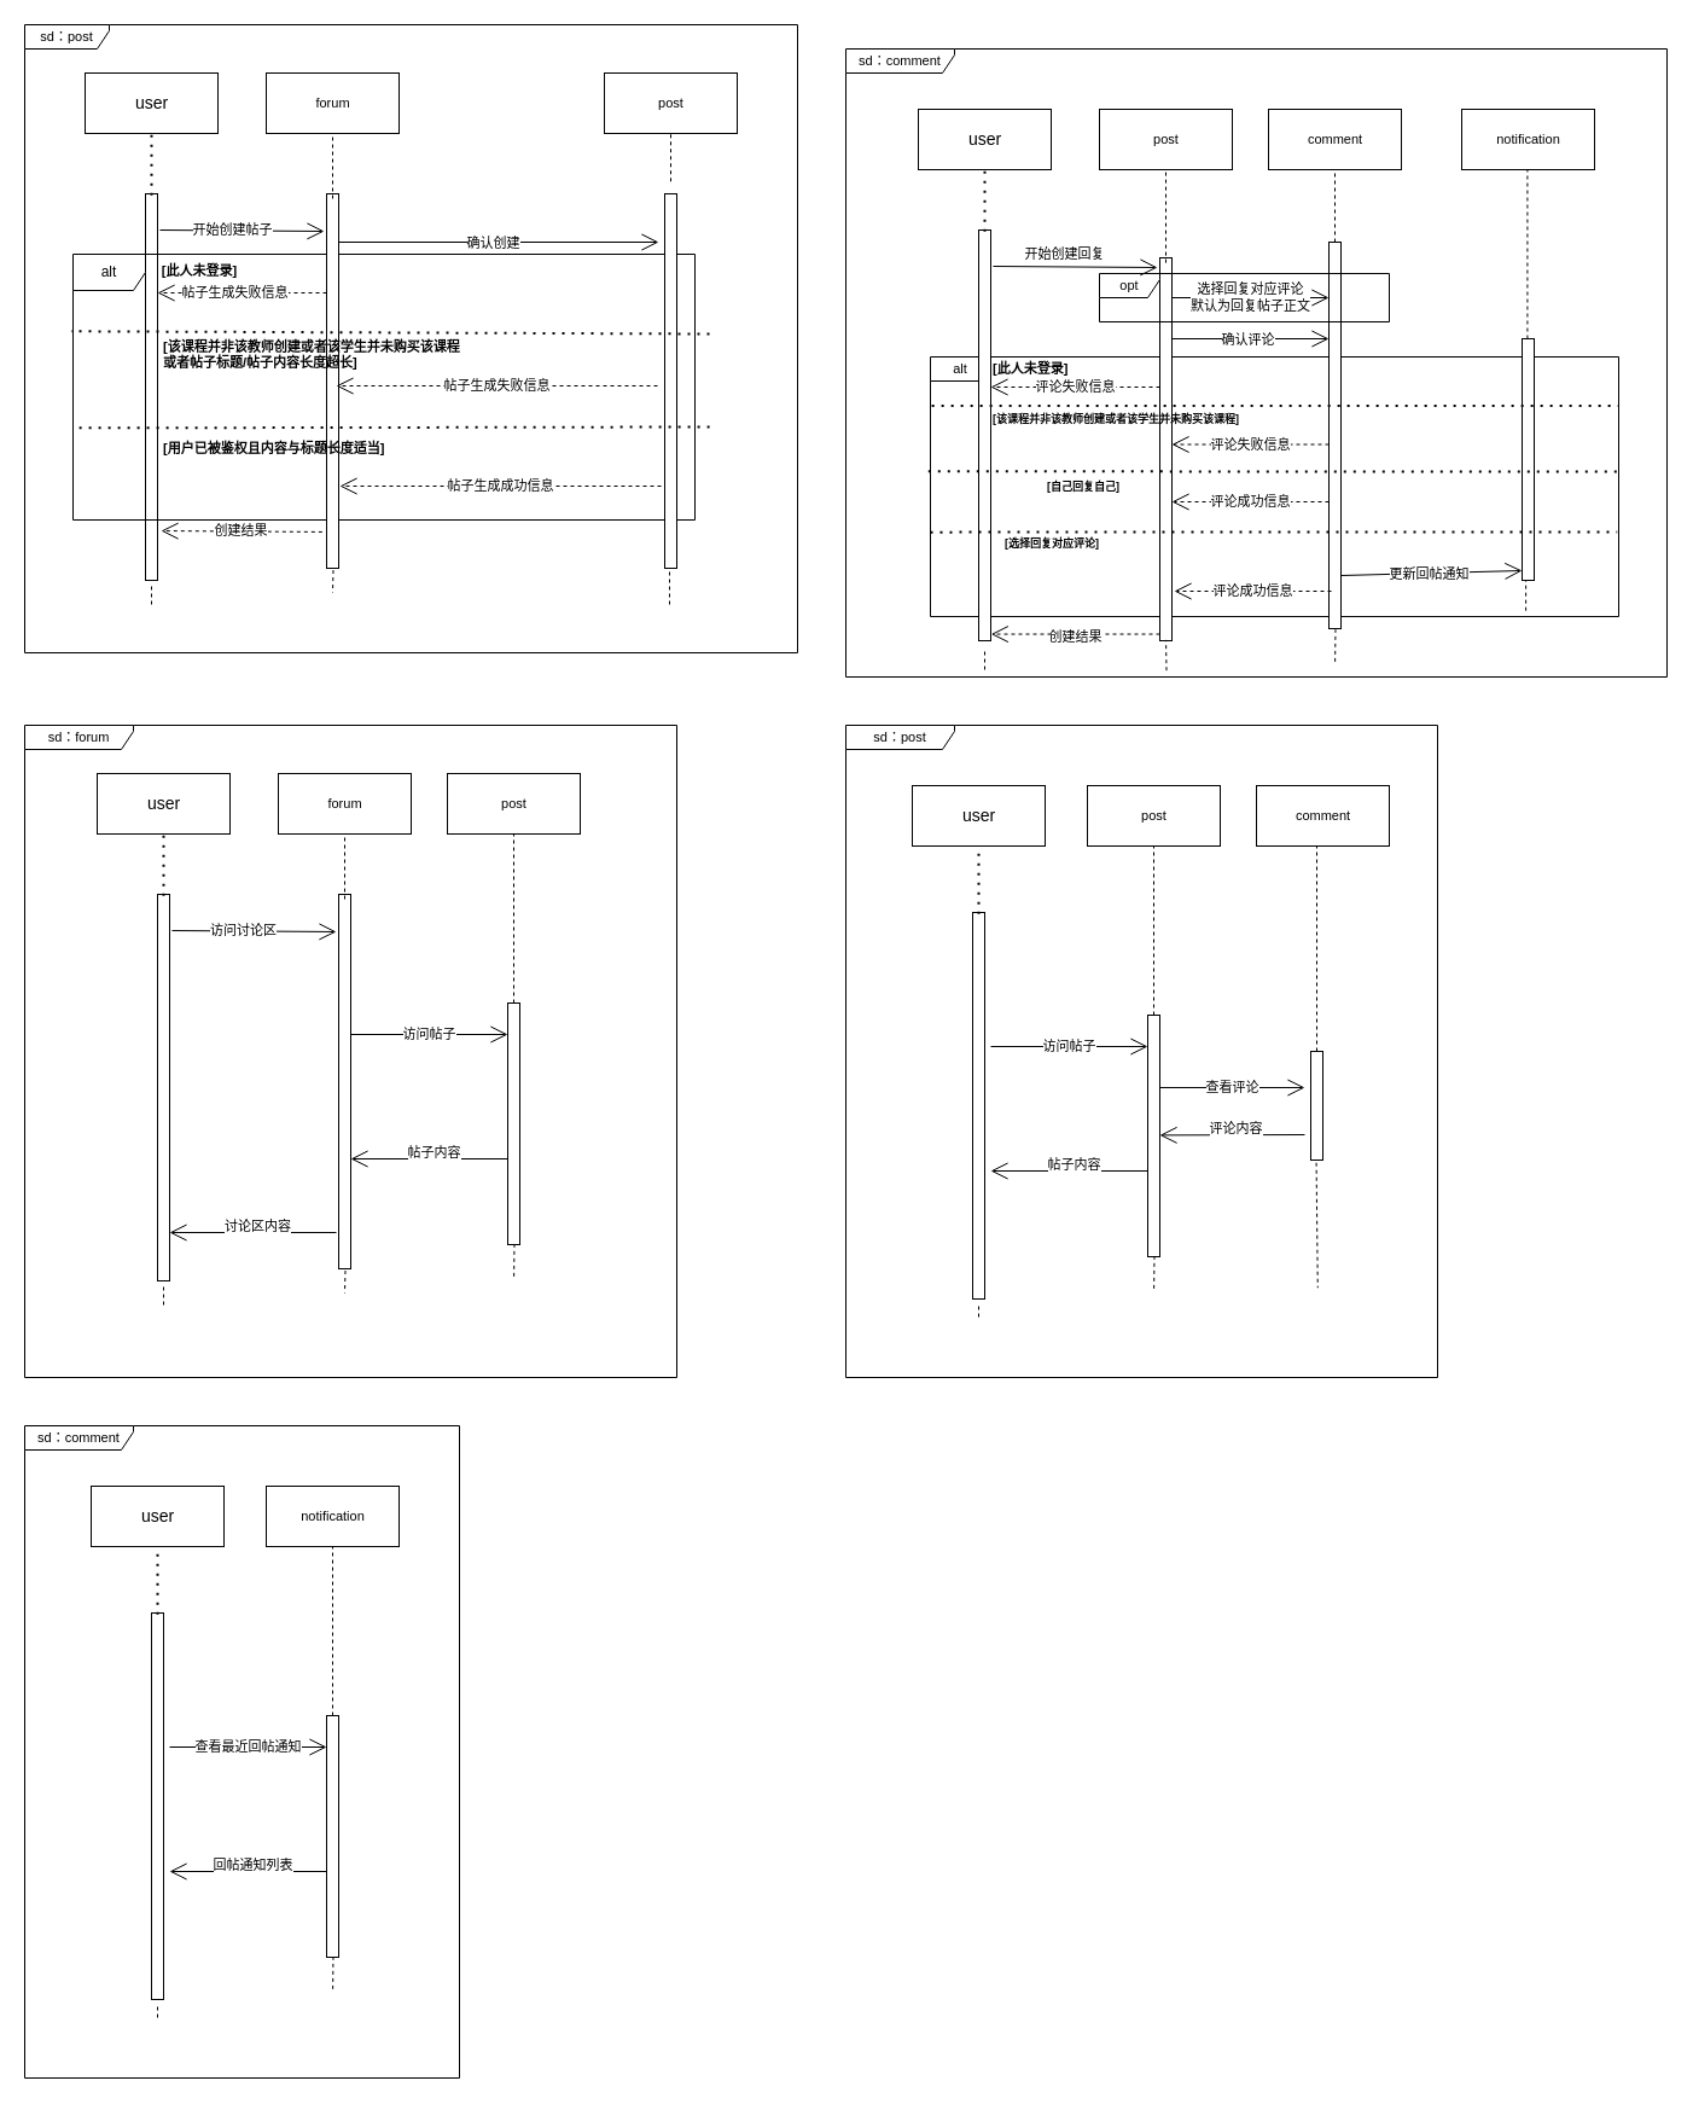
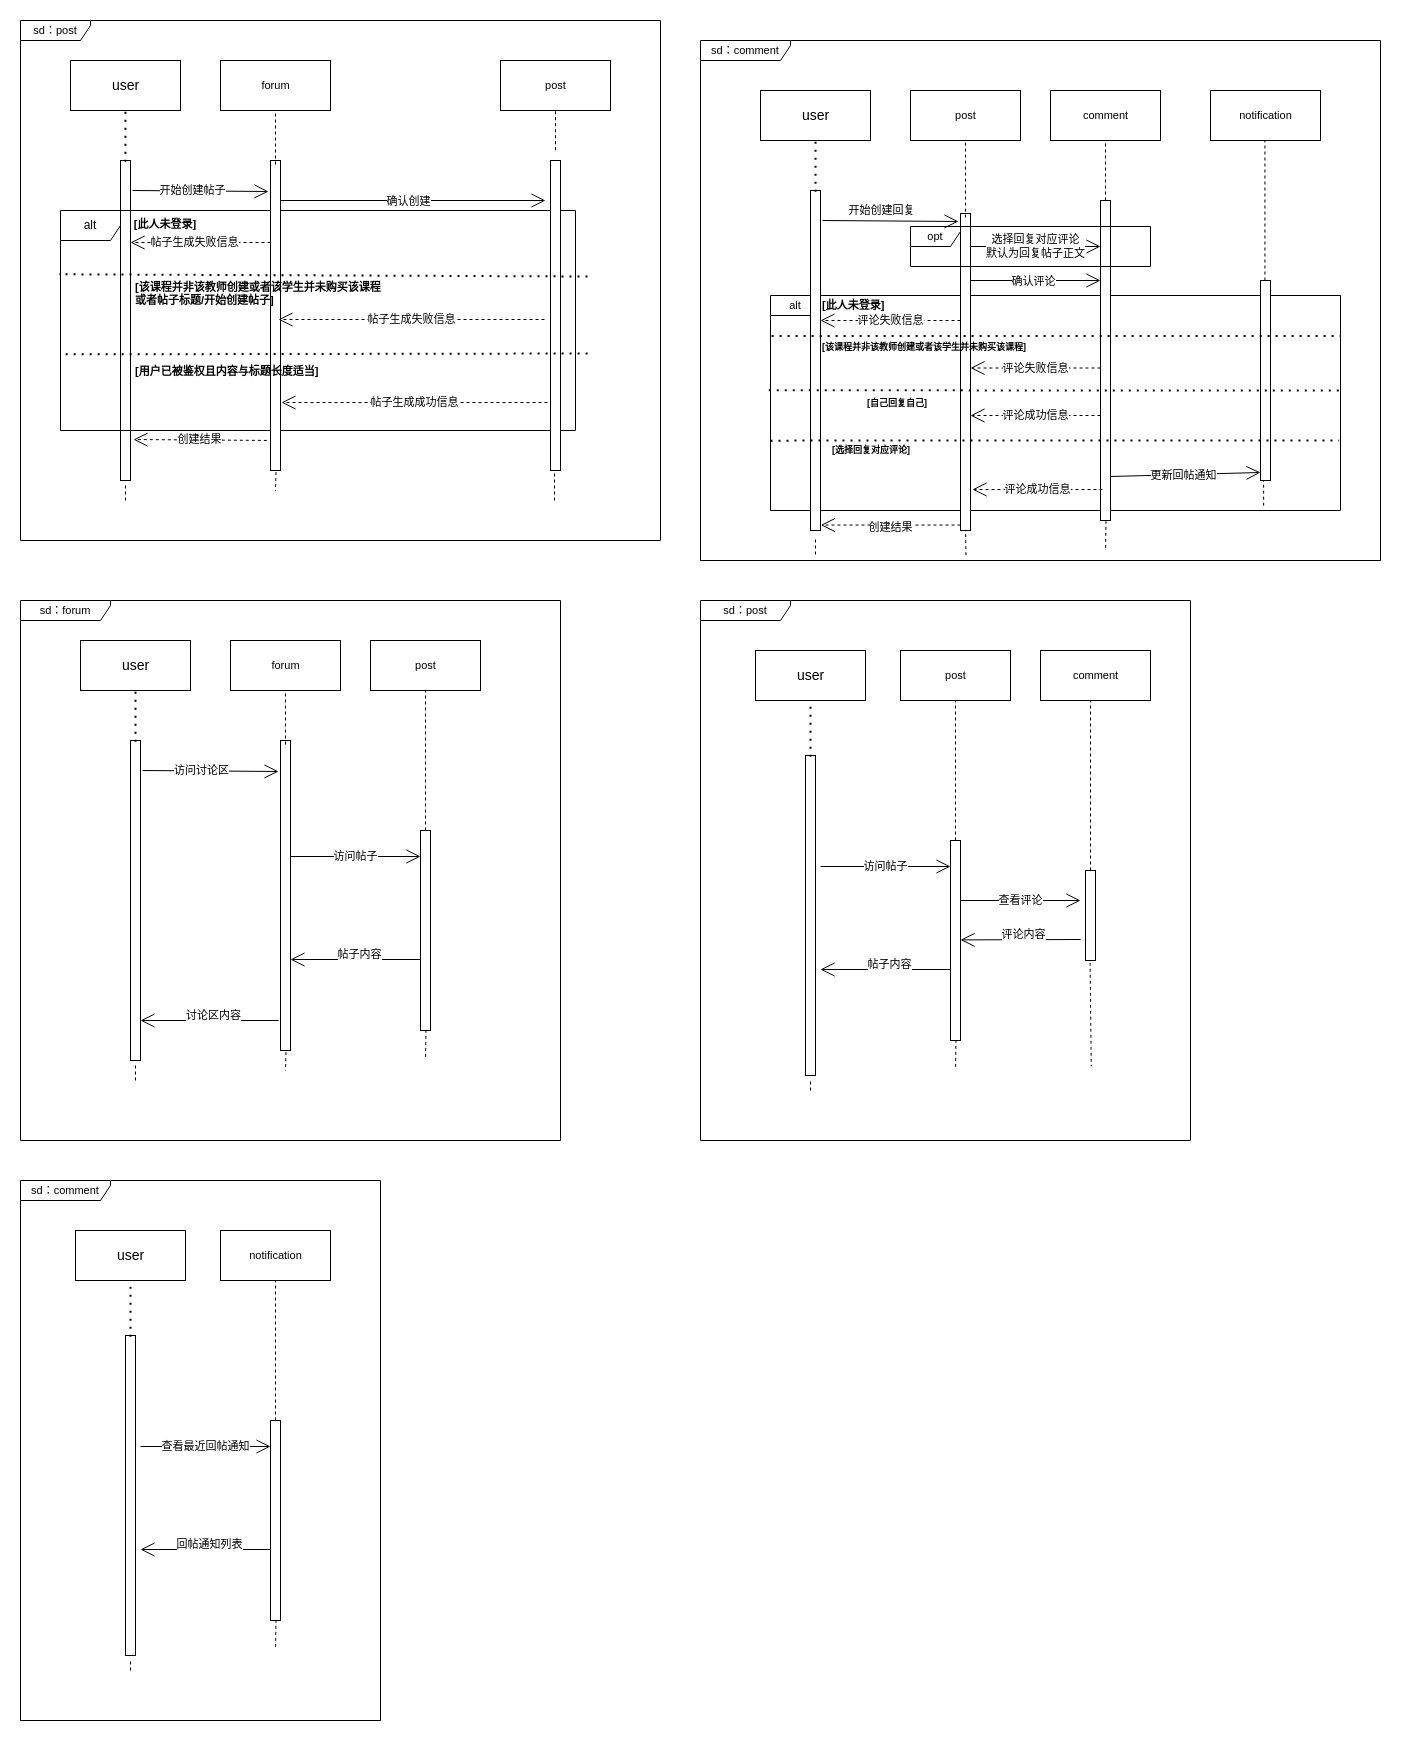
- <mxCell id="99" value="[该课程并非该教师创建或者该学生并未购买该课程&#10;或者帖子标题/帖子内容长度超长]" style="text;align=left;fontStyle=1;verticalAlign=middle;spacingLeft=3;spacingRight=3;strokeColor=none;rotatable=0;points=[[0,0.5],[1,0.5]];portConstraint=eastwest;fontSize=11;" parent="1" vertex="1"><mxGeometry x="130" y="280" width="315" height="26" as="geometry" /></mxCell>
+ <mxCell id="99" value="[该课程并非该教师创建或者该学生并未购买该课程&#10;或者帖子标题/开始创建帖子]" style="text;align=left;fontStyle=1;verticalAlign=middle;spacingLeft=3;spacingRight=3;strokeColor=none;rotatable=0;points=[[0,0.5],[1,0.5]];portConstraint=eastwest;fontSize=11;" parent="1" vertex="1"><mxGeometry x="130" y="280" width="315" height="26" as="geometry" /></mxCell>
